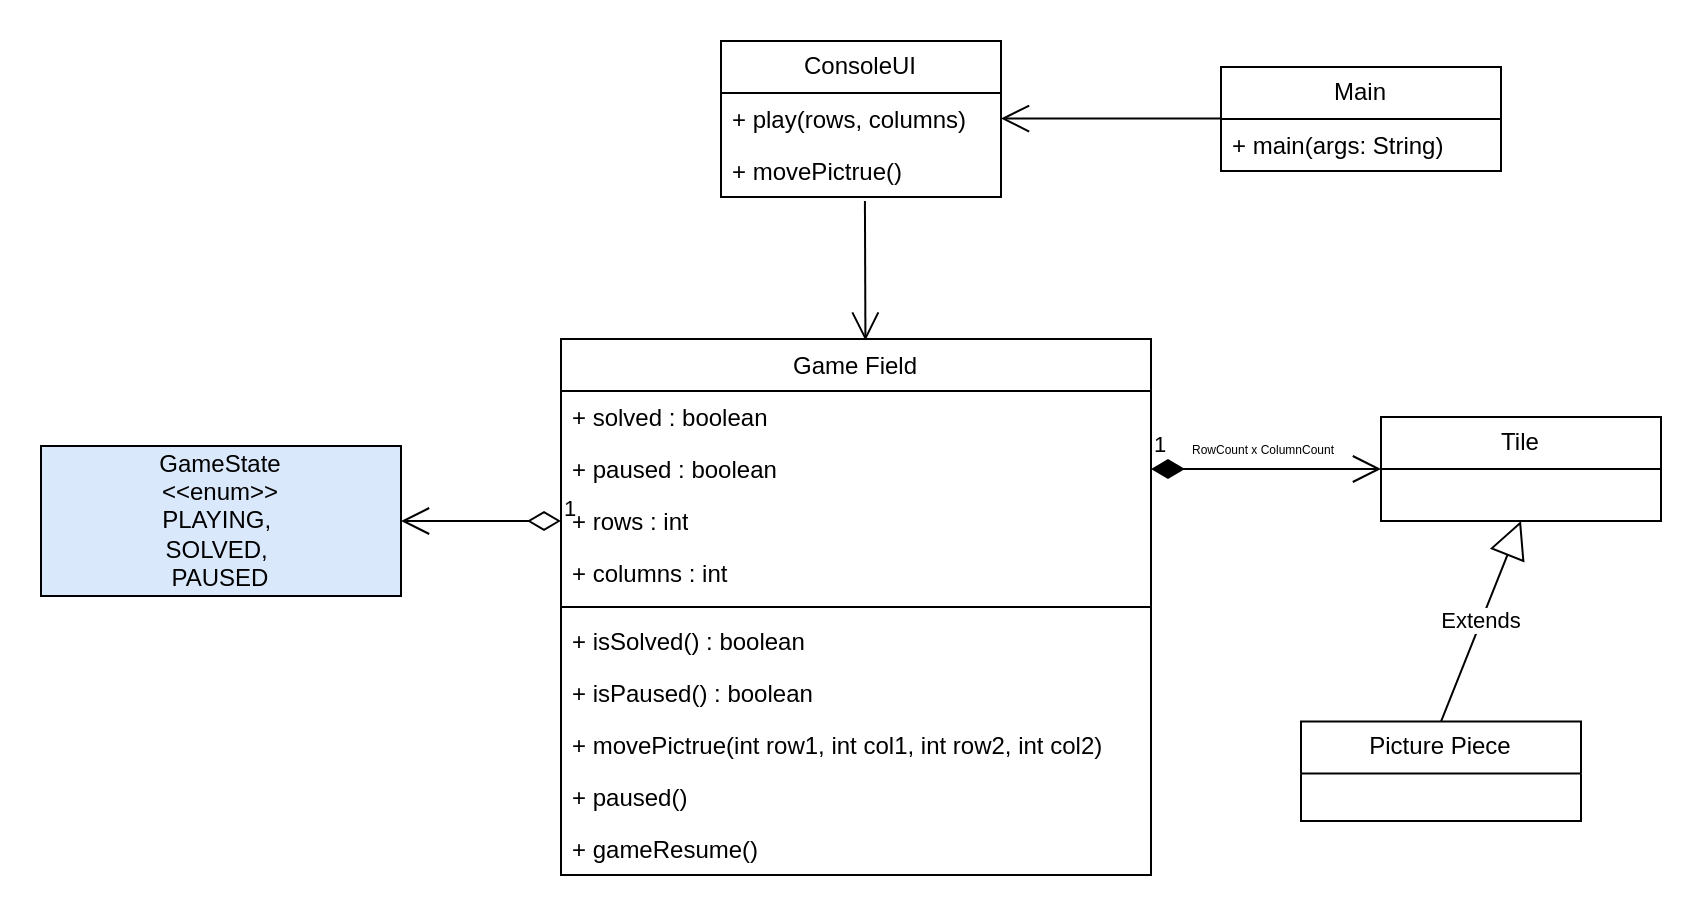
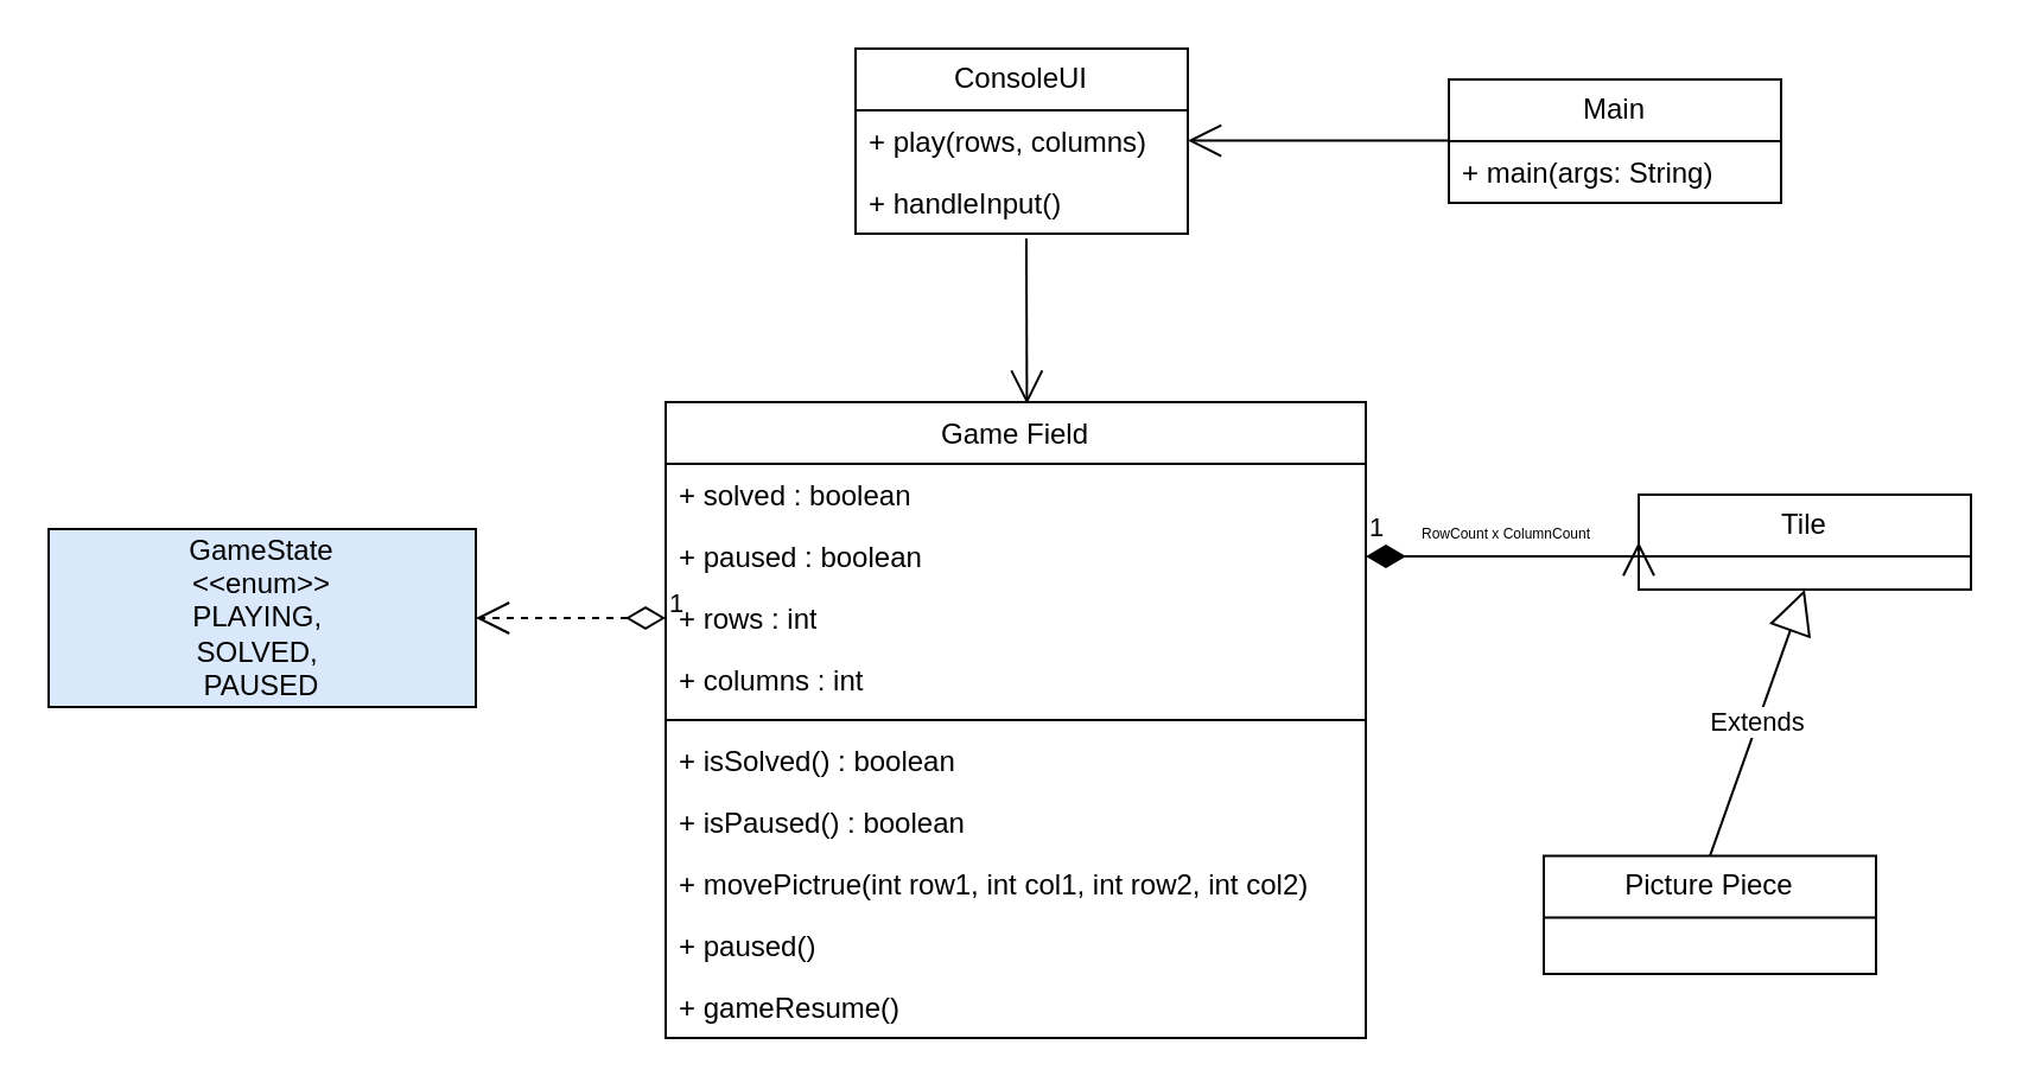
- <mxCell id="13" value="+ movePictrue()" style="text;strokeColor=none;fillColor=none;align=left;verticalAlign=top;spacingLeft=4;spacingRight=4;overflow=hidden;rotatable=0;points=[[0,0.5],[1,0.5]];portConstraint=eastwest;whiteSpace=wrap;html=1;" vertex="1" parent="11"><mxGeometry y="52" width="140" height="26" as="geometry" /></mxCell>
+ <mxCell id="13" value="+ handleInput()" style="text;strokeColor=none;fillColor=none;align=left;verticalAlign=top;spacingLeft=4;spacingRight=4;overflow=hidden;rotatable=0;points=[[0,0.5],[1,0.5]];portConstraint=eastwest;whiteSpace=wrap;html=1;" vertex="1" parent="11"><mxGeometry y="52" width="140" height="26" as="geometry" /></mxCell>
- <mxCell id="2" value="Tile" style="swimlane;fontStyle=0;childLayout=stackLayout;horizontal=1;startSize=26;fillColor=none;horizontalStack=0;resizeParent=1;resizeParentMax=0;resizeLast=0;collapsible=1;marginBottom=0;whiteSpace=wrap;html=1;" parent="1" vertex="1"><mxGeometry x="690" y="208" width="140" height="52" as="geometry" /></mxCell>
+ <mxCell id="2" value="Tile" style="swimlane;fontStyle=0;childLayout=stackLayout;horizontal=1;startSize=26;fillColor=none;horizontalStack=0;resizeParent=1;resizeParentMax=0;resizeLast=0;collapsible=1;marginBottom=0;whiteSpace=wrap;html=1;" parent="1" vertex="1"><mxGeometry x="690" y="208" width="140" height="40" as="geometry" /></mxCell>
- <mxCell id="8" value="1" style="endArrow=open;html=1;endSize=12;startArrow=diamondThin;startSize=14;startFill=0;edgeStyle=orthogonalEdgeStyle;align=left;verticalAlign=bottom;rounded=0;exitX=0;exitY=0.5;exitDx=0;exitDy=0;entryX=1;entryY=0.5;entryDx=0;entryDy=0;" parent="1" source="19" target="7" edge="1"><mxGeometry x="-1" y="3" relative="1" as="geometry"><mxPoint x="565" y="358" as="sourcePoint" /><mxPoint x="745" y="283" as="targetPoint" /></mxGeometry></mxCell>
+ <mxCell id="8" value="1" style="endArrow=open;html=1;endSize=12;startArrow=diamondThin;startSize=14;startFill=0;edgeStyle=orthogonalEdgeStyle;align=left;verticalAlign=bottom;rounded=0;exitX=0;exitY=0.5;exitDx=0;exitDy=0;entryX=1;entryY=0.5;entryDx=0;entryDy=0;dashed=1;" parent="1" source="19" target="7" edge="1"><mxGeometry x="-1" y="3" relative="1" as="geometry"><mxPoint x="565" y="358" as="sourcePoint" /><mxPoint x="745" y="283" as="targetPoint" /></mxGeometry></mxCell>
